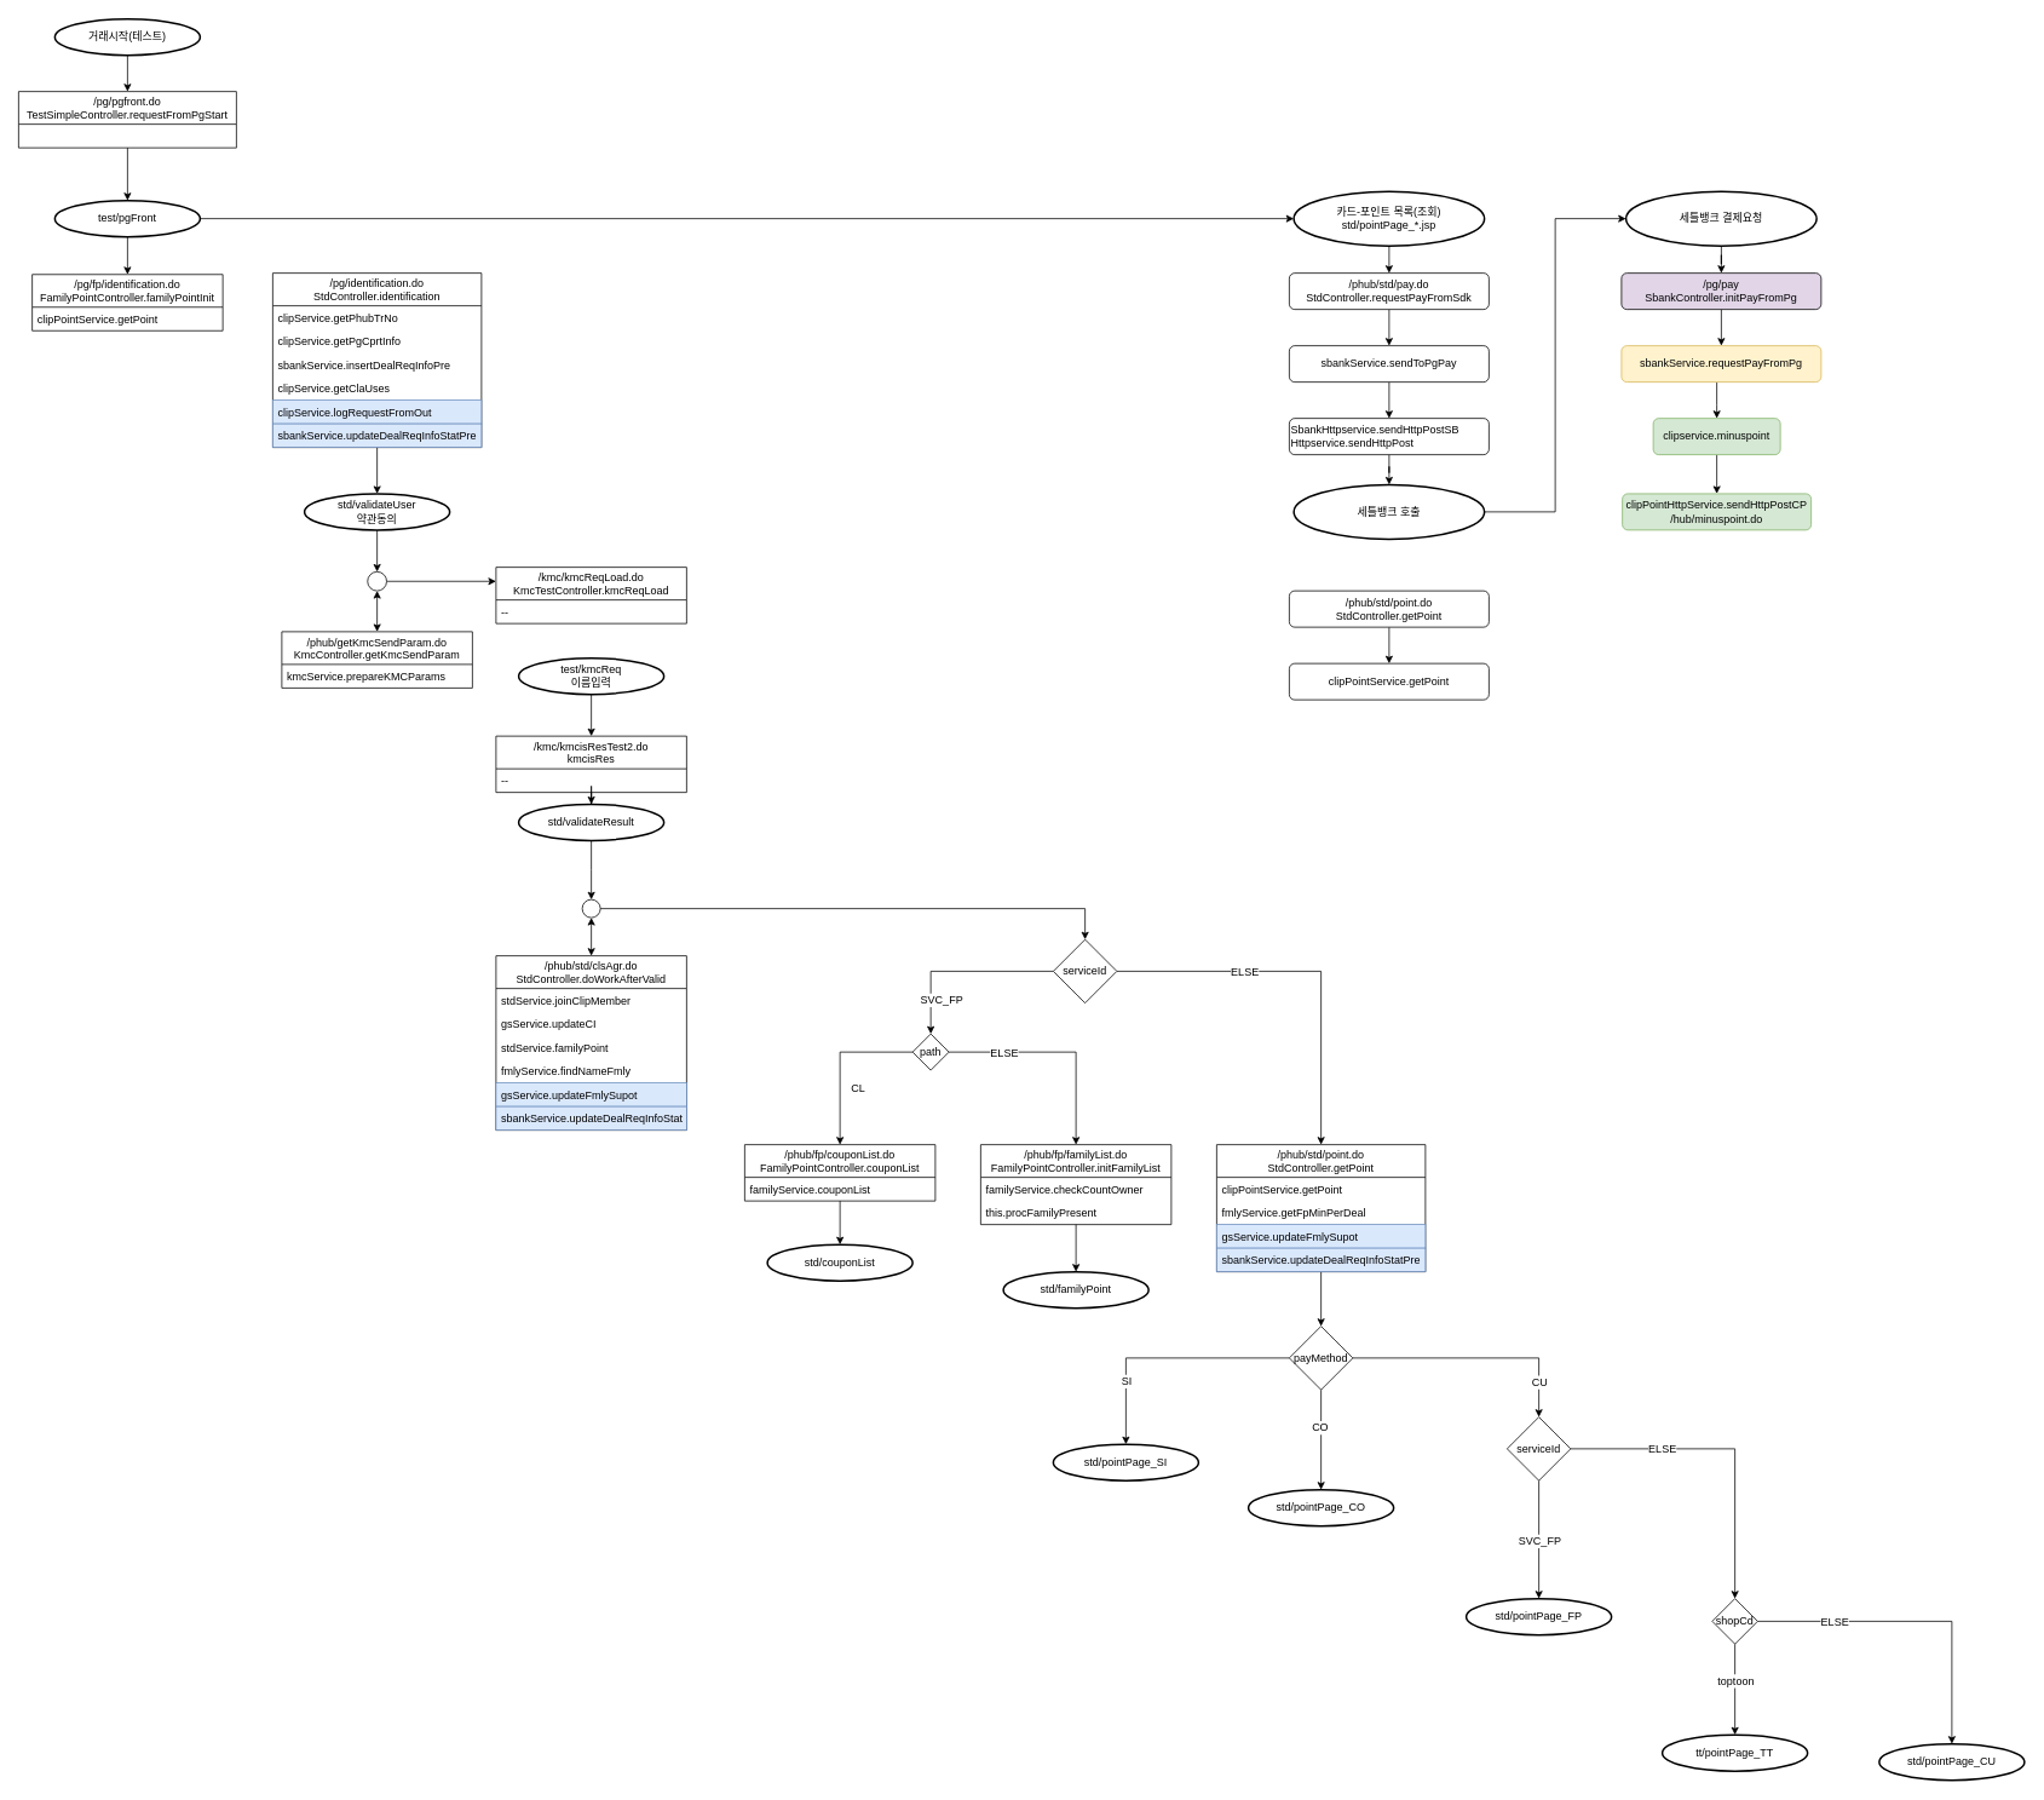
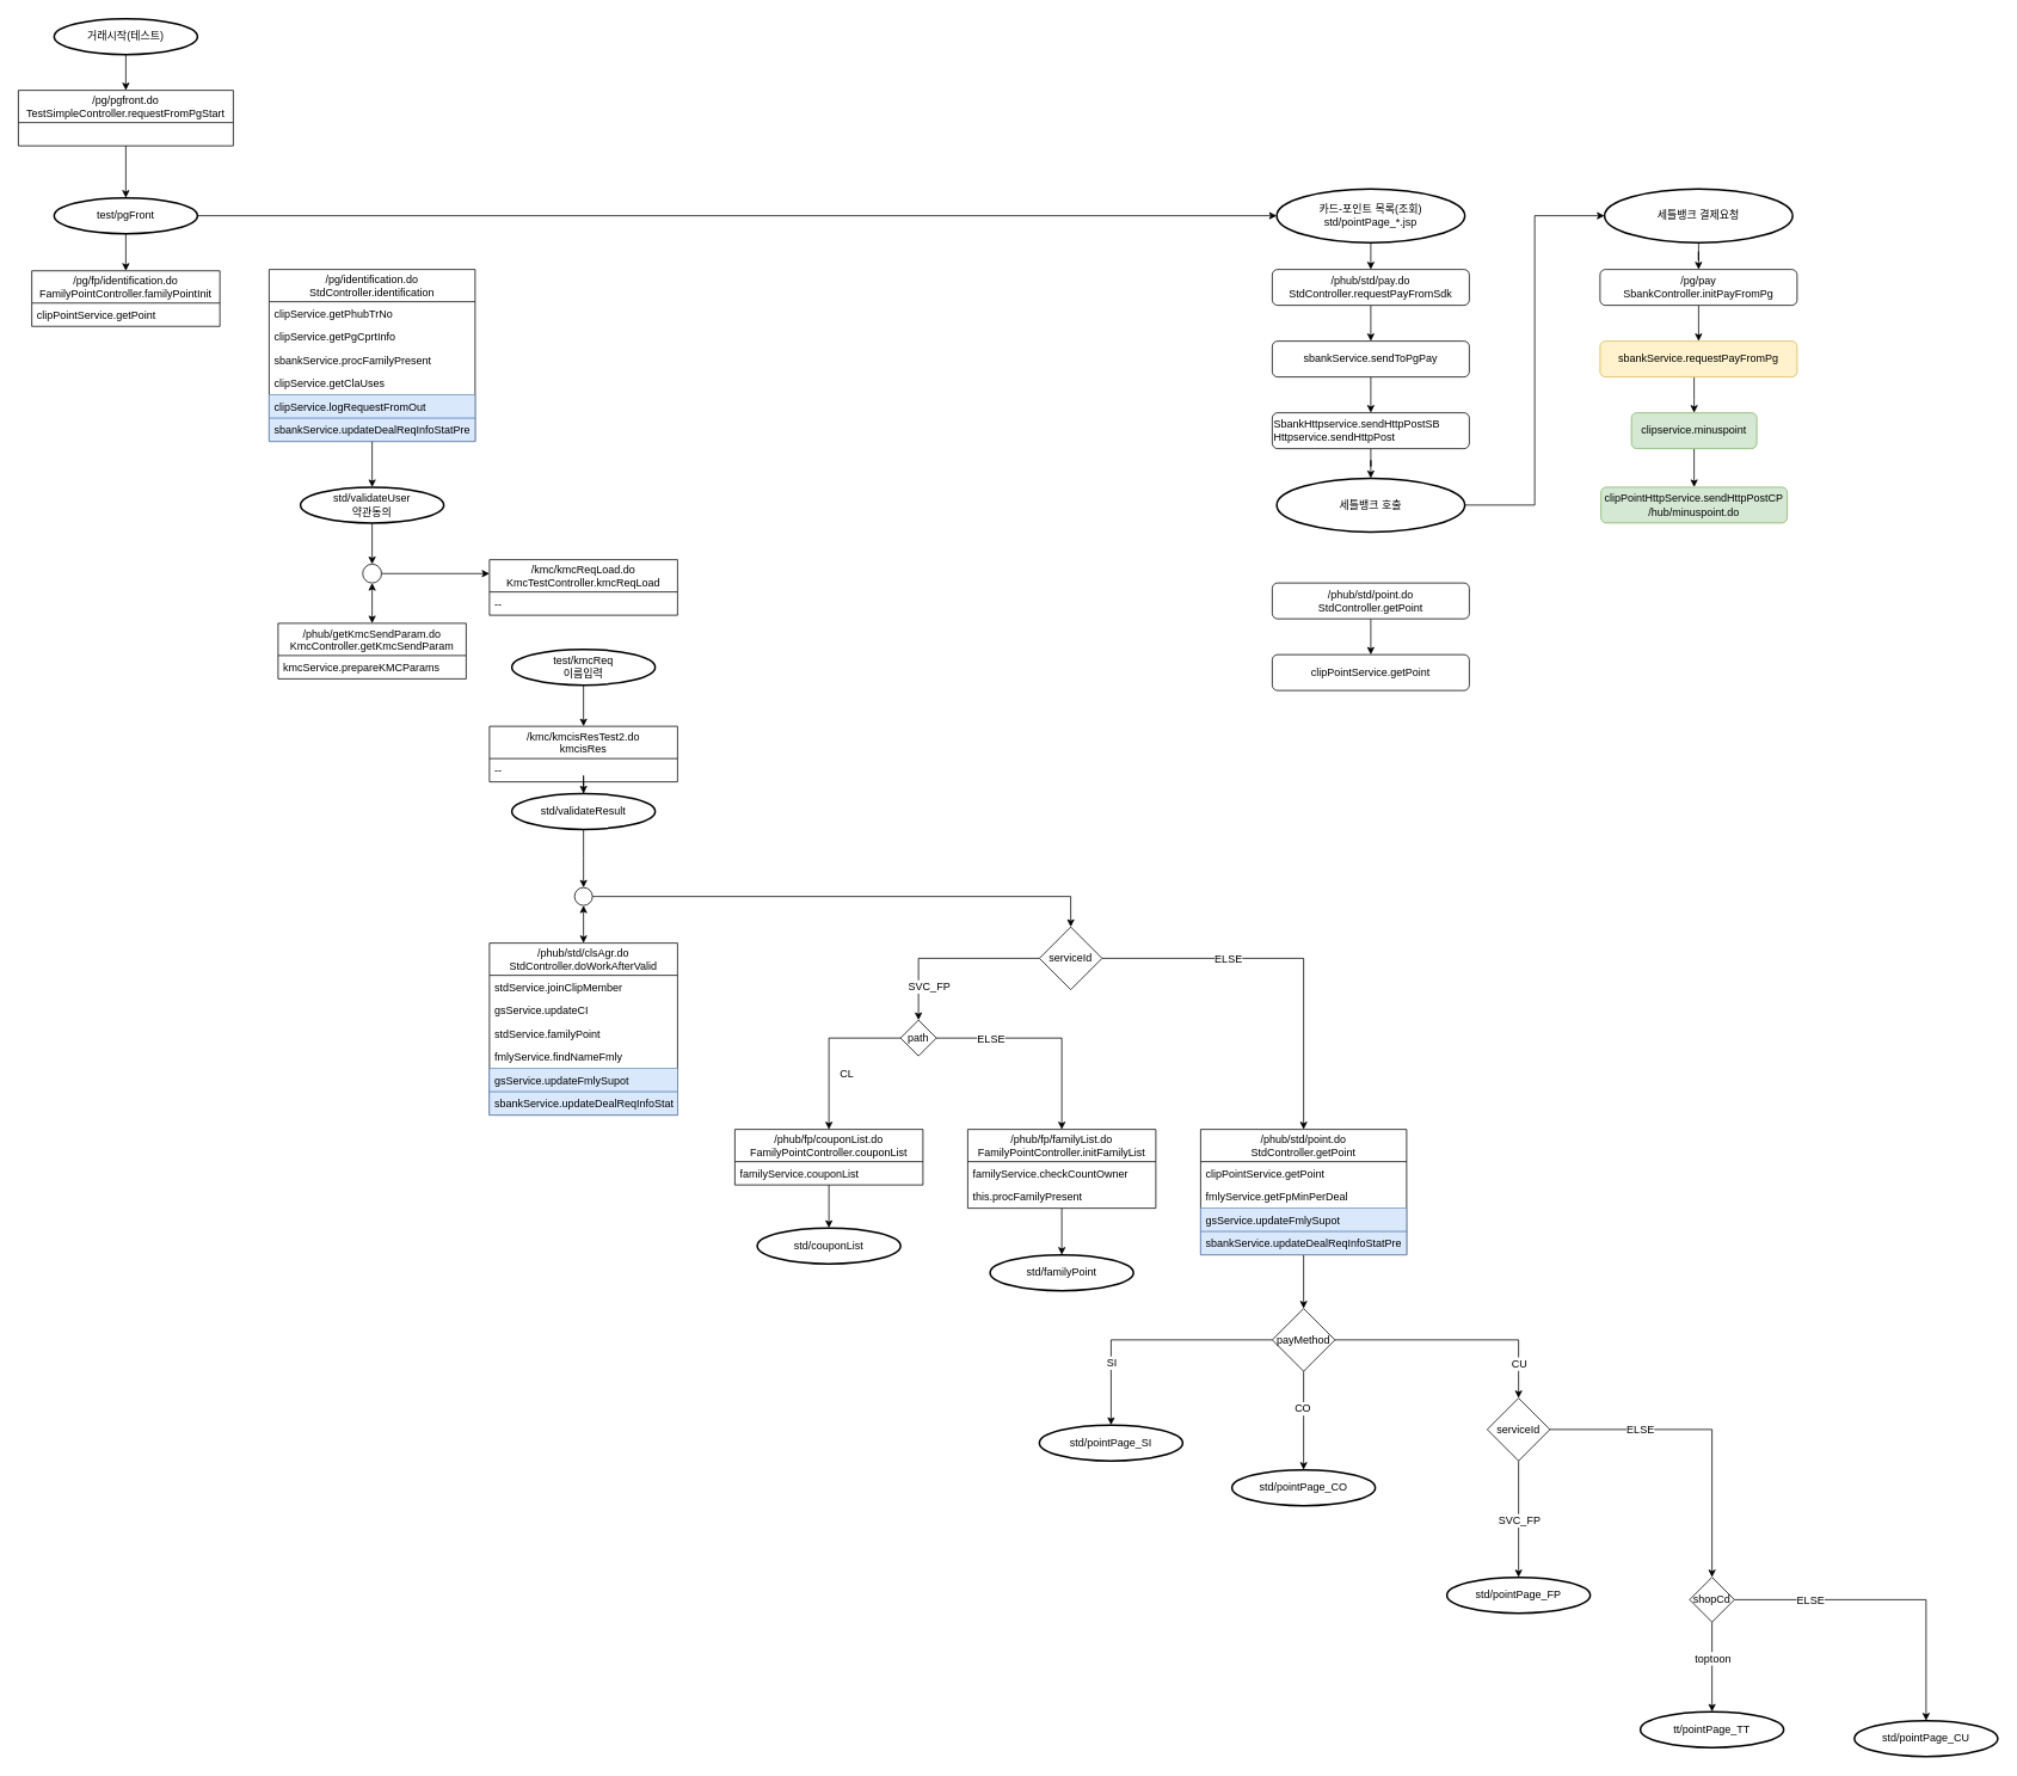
- <mxCell id="7" value="/pg/pay&lt;br&gt;SbankController.initPayFromPg" style="rounded=1;whiteSpace=wrap;html=1;fontSize=12;fillColor=#e1d5e7;" parent="1" vertex="1"><mxGeometry x="1786" y="300" width="220" height="40" as="geometry" /></mxCell>
+ <mxCell id="7" value="/pg/pay&lt;br&gt;SbankController.initPayFromPg" style="rounded=1;whiteSpace=wrap;html=1;fontSize=12;" parent="1" vertex="1"><mxGeometry x="1786" y="300" width="220" height="40" as="geometry" /></mxCell>
- <mxCell id="37" value="sbankService.insertDealReqInfoPre" style="text;strokeColor=none;fillColor=none;align=left;verticalAlign=top;spacingLeft=4;spacingRight=4;overflow=hidden;rotatable=0;points=[[0,0.5],[1,0.5]];portConstraint=eastwest;" parent="34" vertex="1"><mxGeometry y="88" width="230" height="26" as="geometry" /></mxCell>
+ <mxCell id="37" value="sbankService.procFamilyPresent" style="text;strokeColor=none;fillColor=none;align=left;verticalAlign=top;spacingLeft=4;spacingRight=4;overflow=hidden;rotatable=0;points=[[0,0.5],[1,0.5]];portConstraint=eastwest;" parent="34" vertex="1"><mxGeometry y="88" width="230" height="26" as="geometry" /></mxCell>
